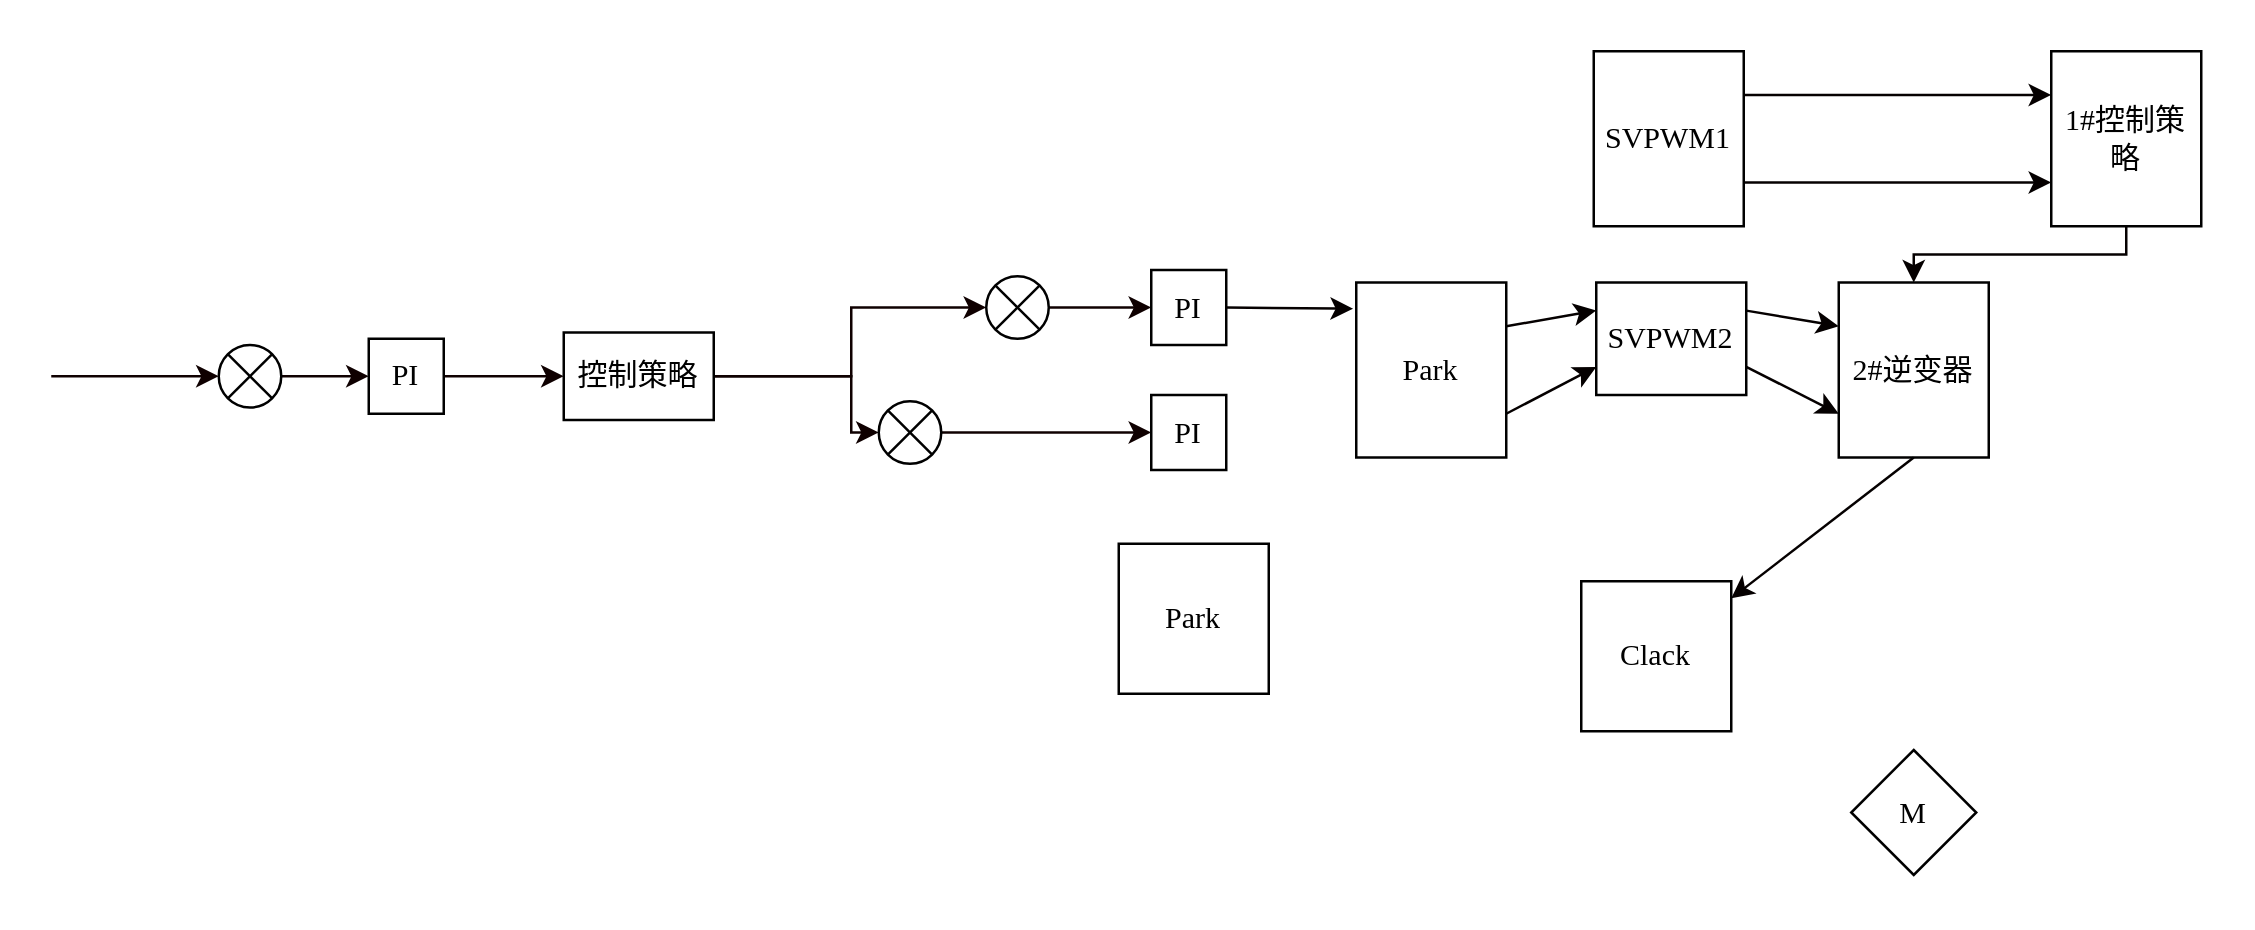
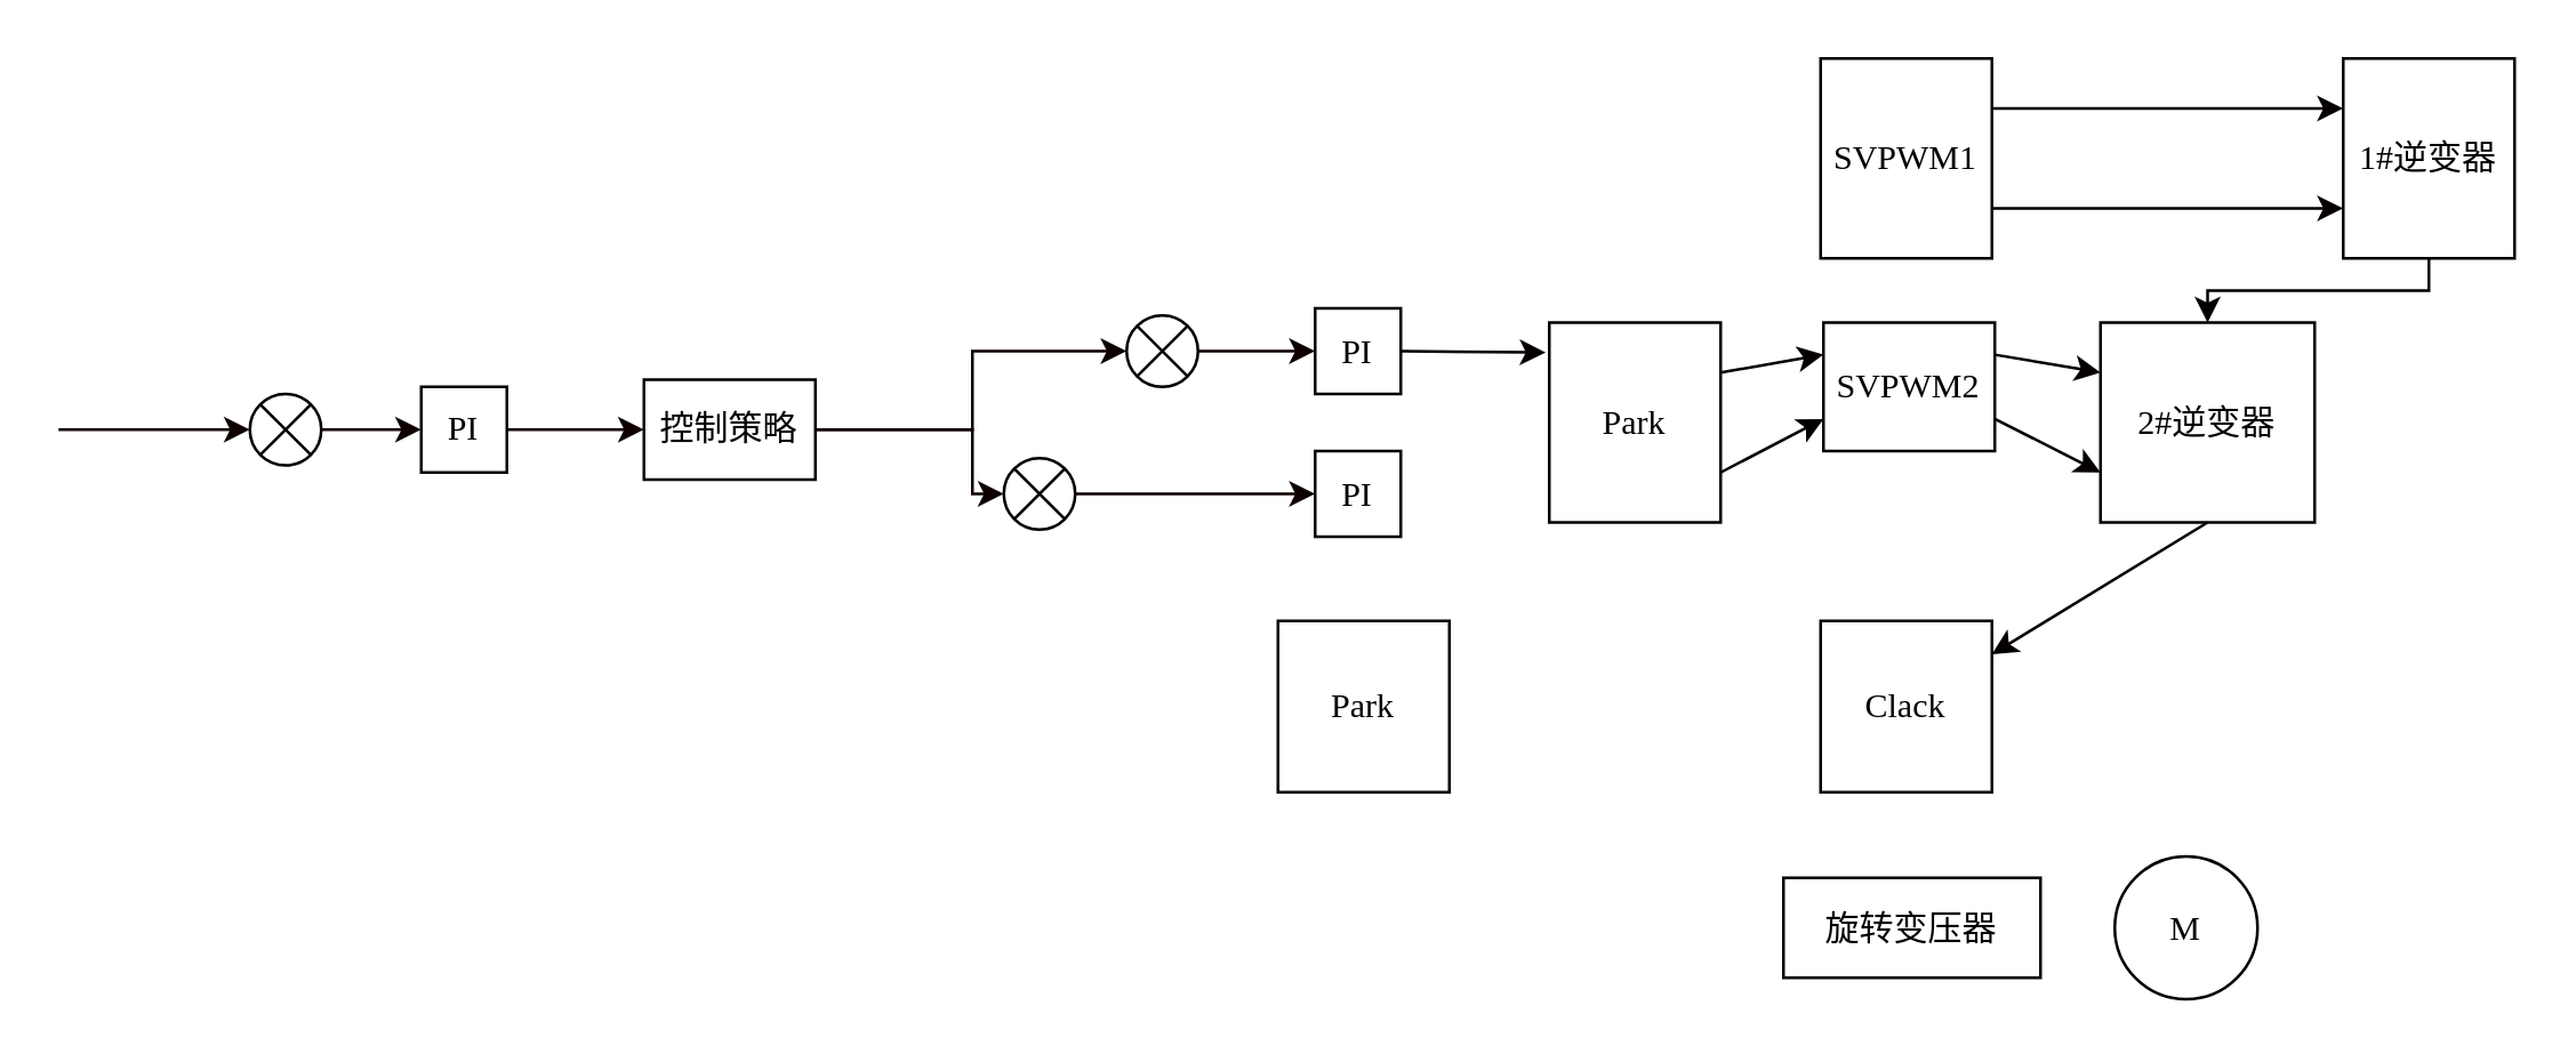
- <mxCell id="23" value="1#控制策略" style="rounded=0;whiteSpace=wrap;html=1;strokeColor=#000000;fillColor=none;fontColor=#000000;fontFamily=Times New Roman;" parent="1" vertex="1"><mxGeometry x="820" y="20" width="60" height="70" as="geometry" /></mxCell>
+ <mxCell id="23" value="1#逆变器" style="rounded=0;whiteSpace=wrap;html=1;strokeColor=#000000;fillColor=none;fontColor=#000000;fontFamily=Times New Roman;" parent="1" vertex="1"><mxGeometry x="820" y="20" width="60" height="70" as="geometry" /></mxCell>
- <mxCell id="25" value="2#逆变器" style="rounded=0;whiteSpace=wrap;html=1;strokeColor=#000000;fillColor=none;fontColor=#000000;fontFamily=Times New Roman;" parent="1" vertex="1"><mxGeometry x="735" y="112.5" width="60" height="70" as="geometry" /></mxCell>
+ <mxCell id="25" value="2#逆变器" style="rounded=0;whiteSpace=wrap;html=1;strokeColor=#000000;fillColor=none;fontColor=#000000;fontFamily=Times New Roman;" parent="1" vertex="1"><mxGeometry x="735" y="112.5" width="75" height="70" as="geometry" /></mxCell>
- <mxCell id="27" value="Clack" style="rounded=0;whiteSpace=wrap;html=1;strokeColor=#000000;fillColor=none;fontColor=#000000;fontFamily=Times New Roman;" parent="1" vertex="1"><mxGeometry x="632" y="232" width="60" height="60" as="geometry" /></mxCell>
+ <mxCell id="27" value="Clack" style="rounded=0;whiteSpace=wrap;html=1;strokeColor=#000000;fillColor=none;fontColor=#000000;fontFamily=Times New Roman;" parent="1" vertex="1"><mxGeometry x="637" y="217" width="60" height="60" as="geometry" /></mxCell>
+ <mxCell id="29" value="旋转变压器" style="rounded=0;whiteSpace=wrap;html=1;strokeColor=#000000;fillColor=none;fontColor=#000000;fontFamily=Times New Roman;" parent="1" vertex="1"><mxGeometry x="624" y="307" width="90" height="35" as="geometry" /></mxCell>
- <mxCell id="26" value="M" style="rhombus;whiteSpace=wrap;html=1;aspect=fixed;strokeColor=#000000;fontColor=#000000;fillColor=none;fontFamily=Times New Roman;" parent="1" vertex="1"><mxGeometry x="740" y="299.5" width="50" height="50" as="geometry" /></mxCell>
+ <mxCell id="26" value="M" style="ellipse;whiteSpace=wrap;html=1;aspect=fixed;strokeColor=#000000;fontColor=#000000;fillColor=none;fontFamily=Times New Roman;" parent="1" vertex="1"><mxGeometry x="740" y="299.5" width="50" height="50" as="geometry" /></mxCell>
